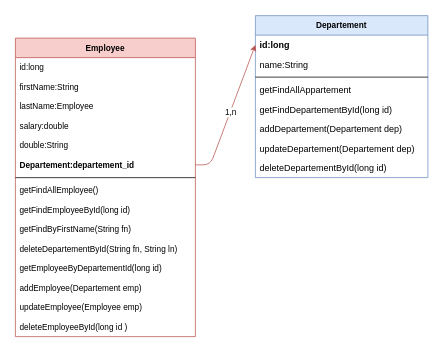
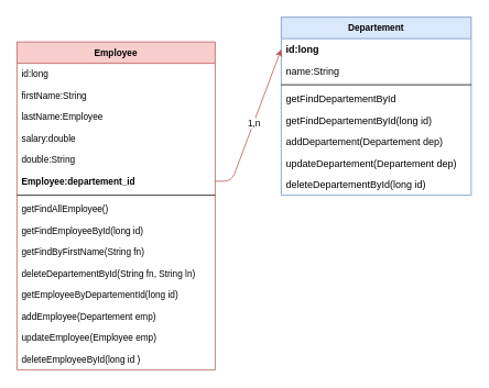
- <mxCell id="22" value="getFindAllAppartement&#10;" style="text;strokeColor=none;fillColor=none;align=left;verticalAlign=top;spacingLeft=4;spacingRight=4;overflow=hidden;rotatable=0;points=[[0,0.5],[1,0.5]];portConstraint=eastwest;" parent="18" vertex="1"><mxGeometry y="86" width="230" height="26" as="geometry" /></mxCell>
+ <mxCell id="22" value="getFindDepartementById&#10;" style="text;strokeColor=none;fillColor=none;align=left;verticalAlign=top;spacingLeft=4;spacingRight=4;overflow=hidden;rotatable=0;points=[[0,0.5],[1,0.5]];portConstraint=eastwest;" parent="18" vertex="1"><mxGeometry y="86" width="230" height="26" as="geometry" /></mxCell>
- <mxCell id="8" value="Departement:departement_id" style="text;align=left;verticalAlign=top;spacingLeft=4;spacingRight=4;overflow=hidden;rotatable=0;points=[[0,0.5],[1,0.5]];portConstraint=eastwest;fontSize=11;fontStyle=1" parent="2" vertex="1"><mxGeometry y="156" width="240" height="26" as="geometry" /></mxCell>
+ <mxCell id="8" value="Employee:departement_id" style="text;align=left;verticalAlign=top;spacingLeft=4;spacingRight=4;overflow=hidden;rotatable=0;points=[[0,0.5],[1,0.5]];portConstraint=eastwest;fontSize=11;fontStyle=1" parent="2" vertex="1"><mxGeometry y="156" width="240" height="26" as="geometry" /></mxCell>
